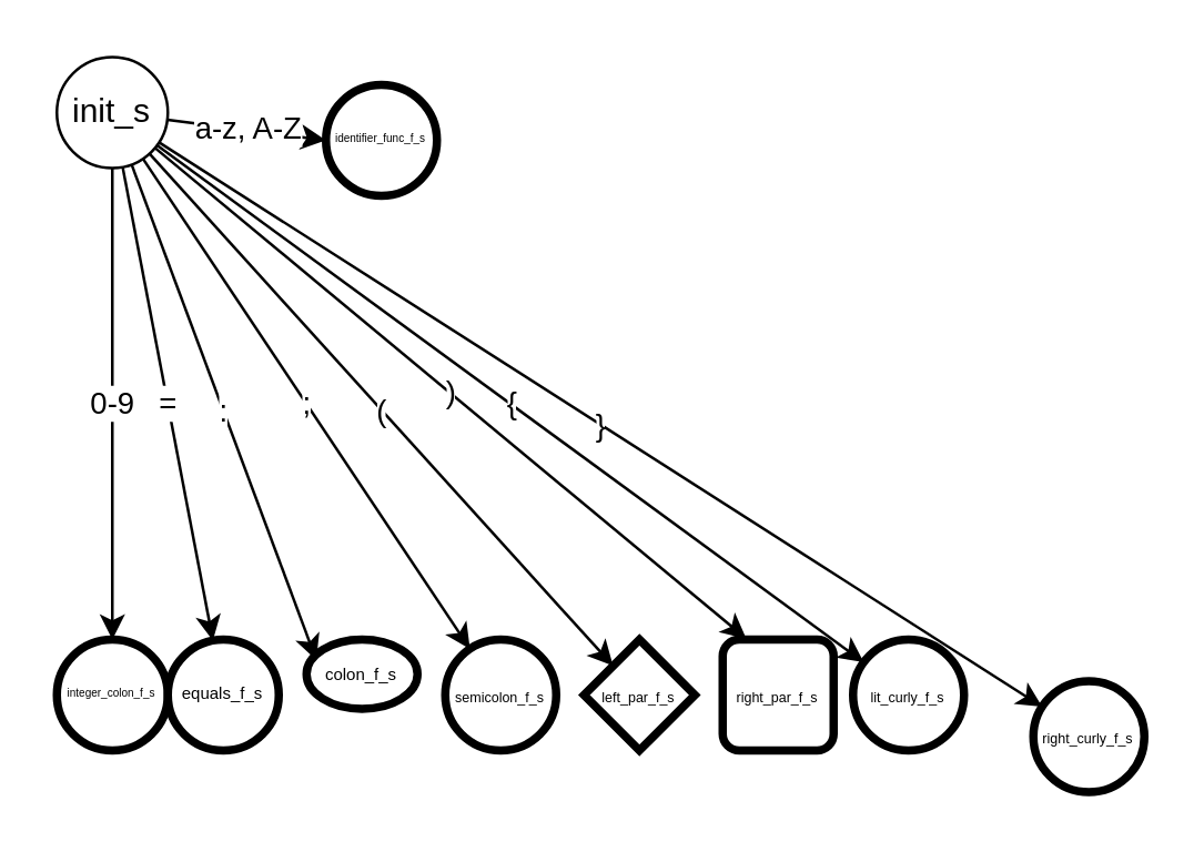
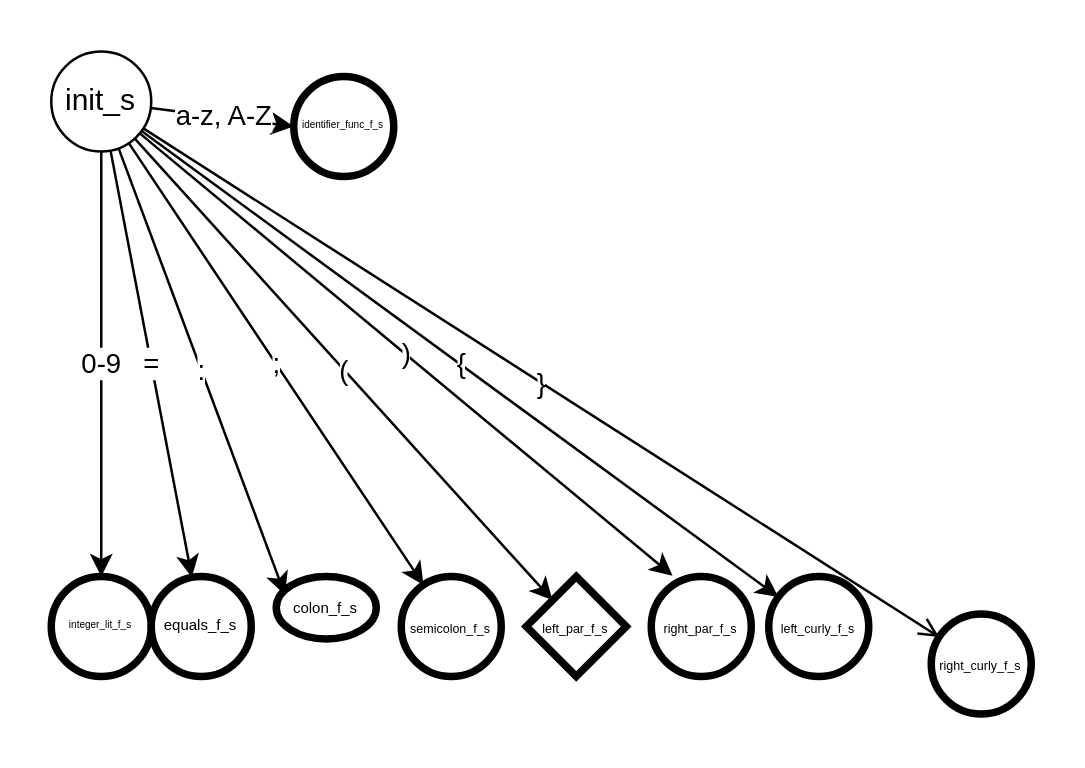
- <mxCell id="13" value="integer_colon_f_s" style="ellipse;whiteSpace=wrap;html=1;aspect=fixed;strokeWidth=3;fontSize=4;" vertex="1" parent="1"><mxGeometry x="20" y="230" width="40" height="40" as="geometry" /></mxCell>
+ <mxCell id="13" value="integer_lit_f_s" style="ellipse;whiteSpace=wrap;html=1;aspect=fixed;strokeWidth=3;fontSize=4;" vertex="1" parent="1"><mxGeometry x="20" y="230" width="40" height="40" as="geometry" /></mxCell>
- <mxCell id="18" value="right_par_f_s" style="whiteSpace=wrap;html=1;aspect=fixed;strokeWidth=3;fontSize=5;rounded=1;" vertex="1" parent="1"><mxGeometry x="260" y="230" width="40" height="40" as="geometry" /></mxCell>
+ <mxCell id="18" value="right_par_f_s" style="ellipse;whiteSpace=wrap;html=1;aspect=fixed;strokeWidth=3;fontSize=5;" vertex="1" parent="1"><mxGeometry x="260" y="230" width="40" height="40" as="geometry" /></mxCell>
- <mxCell id="19" value="lit_curly_f_s" style="ellipse;whiteSpace=wrap;html=1;aspect=fixed;strokeWidth=3;fontSize=5;" vertex="1" parent="1"><mxGeometry x="307" y="230" width="40" height="40" as="geometry" /></mxCell>
+ <mxCell id="19" value="left_curly_f_s" style="ellipse;whiteSpace=wrap;html=1;aspect=fixed;strokeWidth=3;fontSize=5;" vertex="1" parent="1"><mxGeometry x="307" y="230" width="40" height="40" as="geometry" /></mxCell>
- <mxCell id="10" value="}" style="edgeStyle=none;html=1;fontSize=11;" edge="1" parent="1" source="11" target="20"><mxGeometry relative="1" as="geometry" /></mxCell>
+ <mxCell id="10" value="}" style="edgeStyle=none;html=1;fontSize=11;endArrow=open;" edge="1" parent="1" source="11" target="20"><mxGeometry relative="1" as="geometry" /></mxCell>
